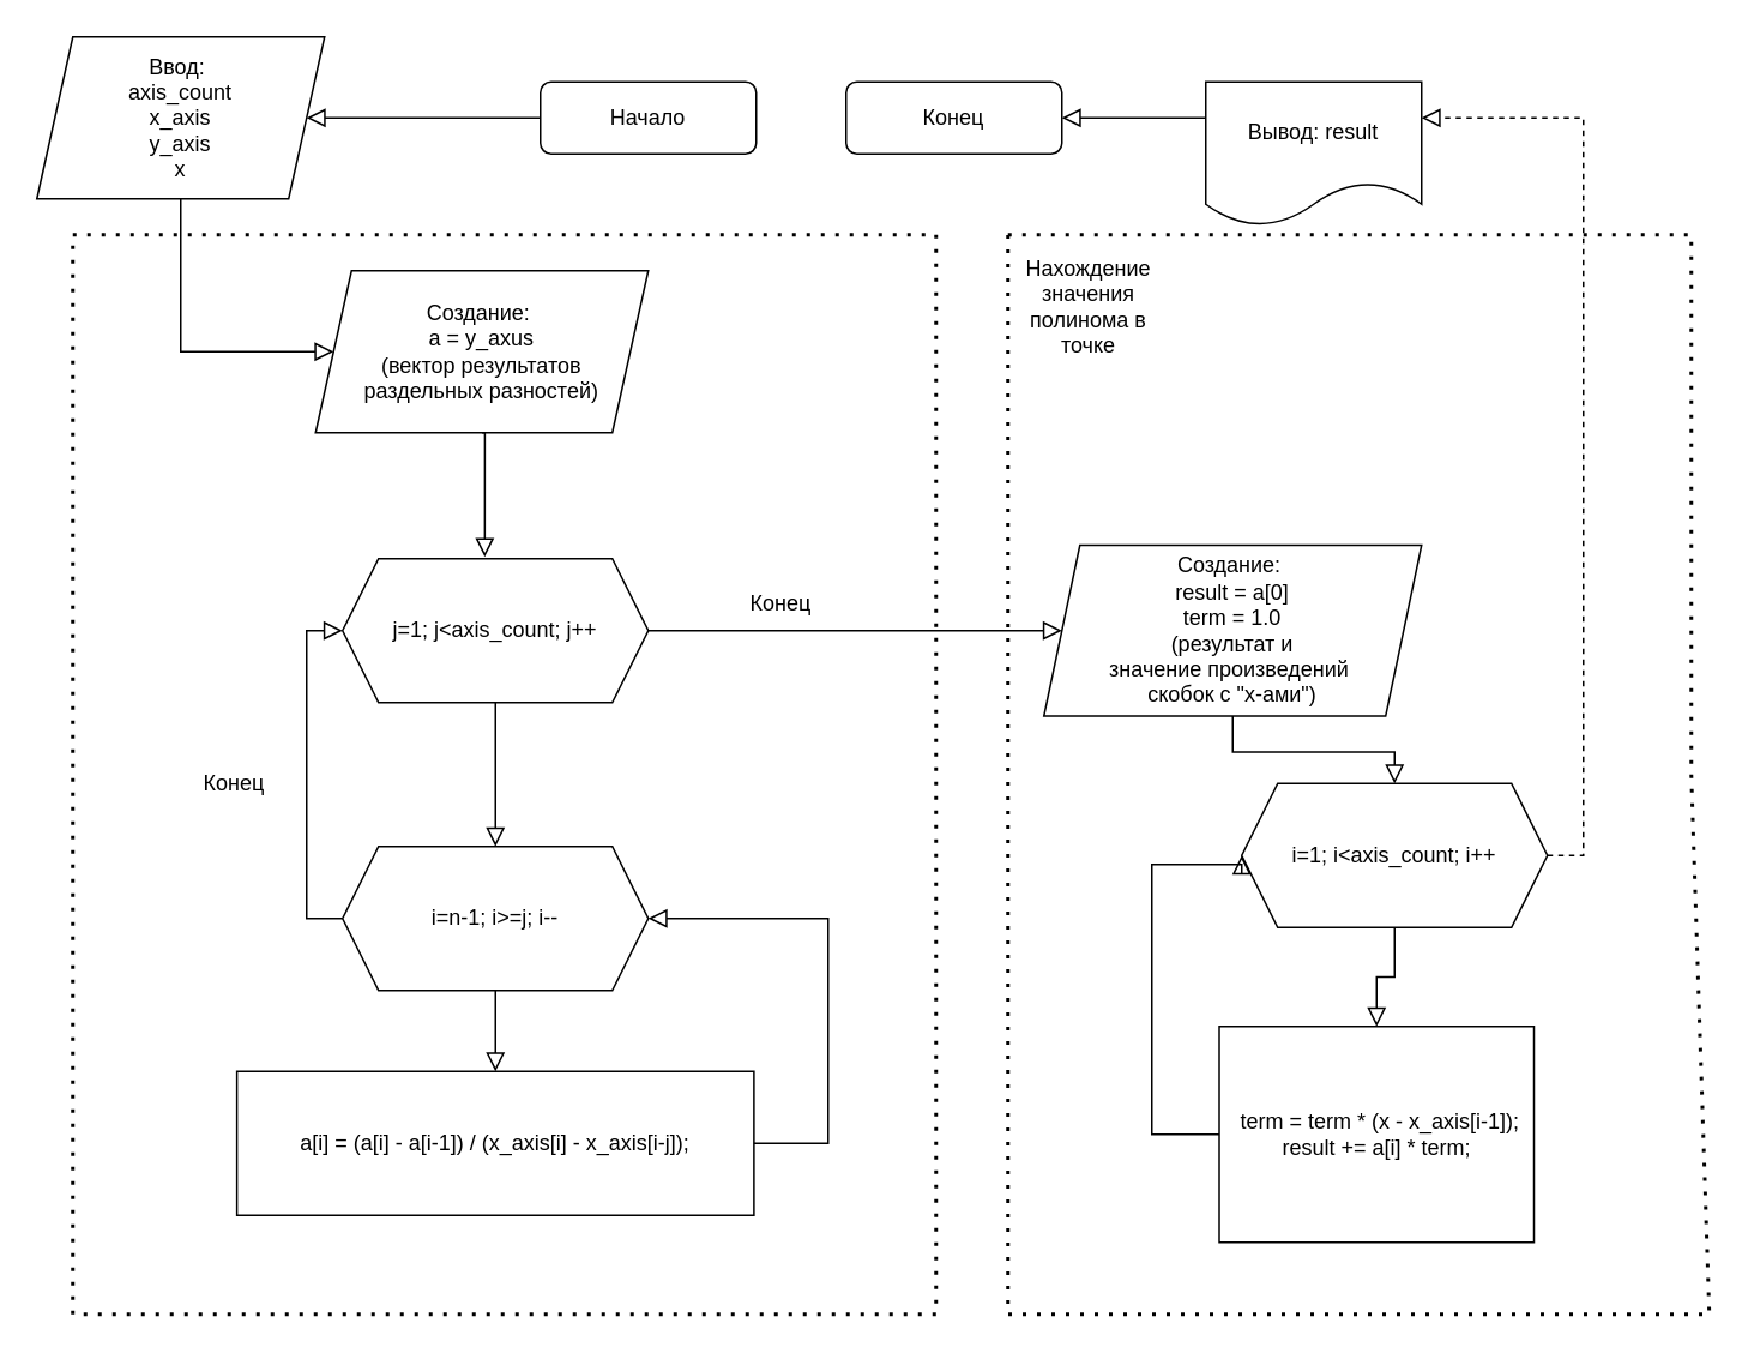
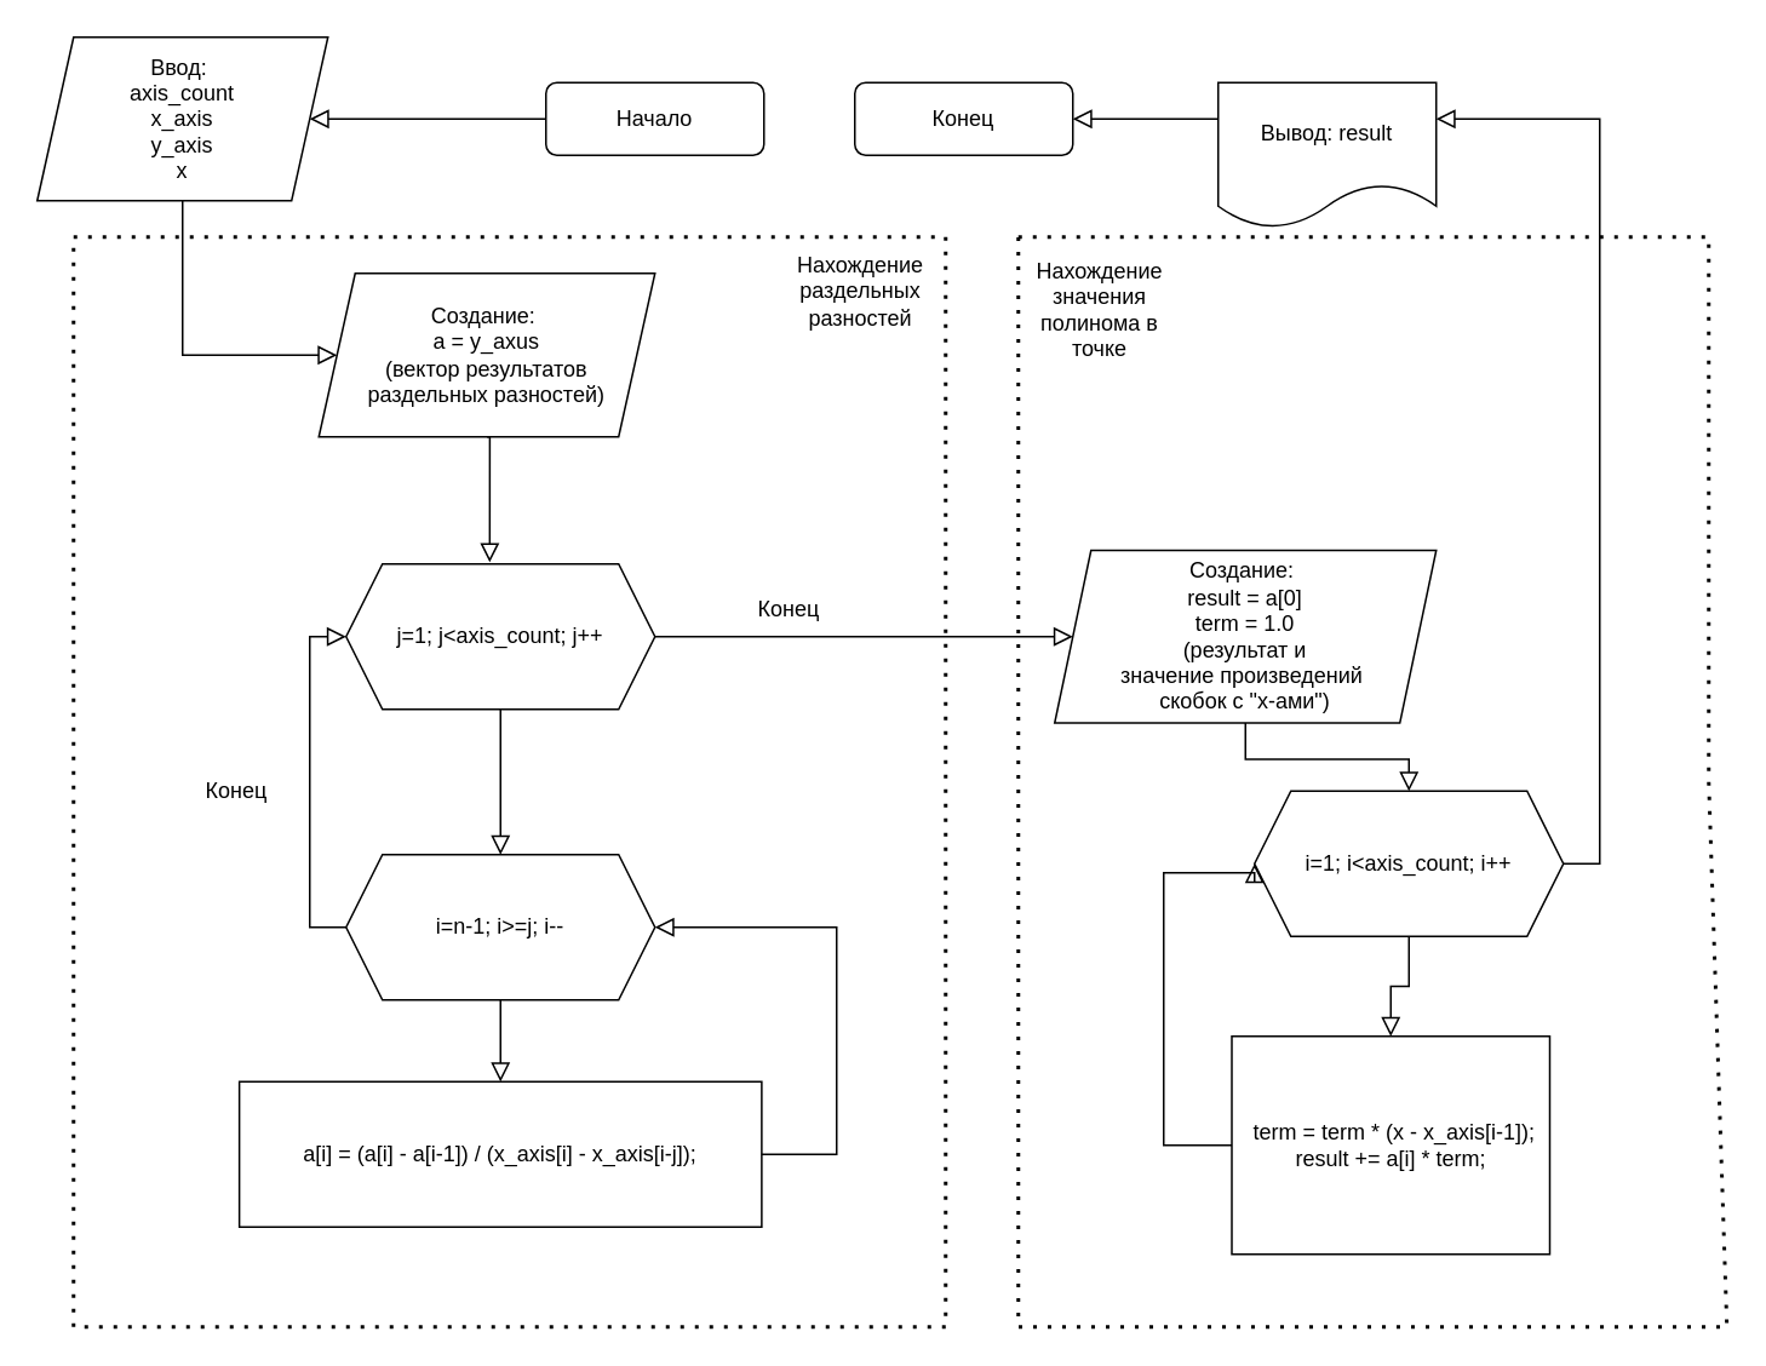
+ <mxCell id="14" value="Нахождение&amp;nbsp;&lt;div&gt;раздельных&amp;nbsp;&lt;/div&gt;&lt;div&gt;разностей&amp;nbsp;&lt;/div&gt;" style="text;html=1;align=center;verticalAlign=middle;whiteSpace=wrap;rounded=0;" vertex="1" parent="1"><mxGeometry x="430" y="130" width="90" height="60" as="geometry" /></mxCell>
- <mxCell id="33" value="" style="rounded=0;html=1;jettySize=auto;orthogonalLoop=1;fontSize=11;endArrow=block;endFill=0;endSize=8;strokeWidth=1;shadow=0;labelBackgroundColor=none;edgeStyle=orthogonalEdgeStyle;exitX=1;exitY=0.5;exitDx=0;exitDy=0;entryX=1;entryY=0.25;entryDx=0;entryDy=0;dashed=1;" edge="1" parent="1" source="28" target="34"><mxGeometry relative="1" as="geometry"><mxPoint x="958" y="480" as="sourcePoint" /><mxPoint x="920" y="300" as="targetPoint" /></mxGeometry></mxCell>
+ <mxCell id="33" value="" style="rounded=0;html=1;jettySize=auto;orthogonalLoop=1;fontSize=11;endArrow=block;endFill=0;endSize=8;strokeWidth=1;shadow=0;labelBackgroundColor=none;edgeStyle=orthogonalEdgeStyle;exitX=1;exitY=0.5;exitDx=0;exitDy=0;entryX=1;entryY=0.25;entryDx=0;entryDy=0;" edge="1" parent="1" source="28" target="34"><mxGeometry relative="1" as="geometry"><mxPoint x="958" y="480" as="sourcePoint" /><mxPoint x="920" y="300" as="targetPoint" /></mxGeometry></mxCell>
